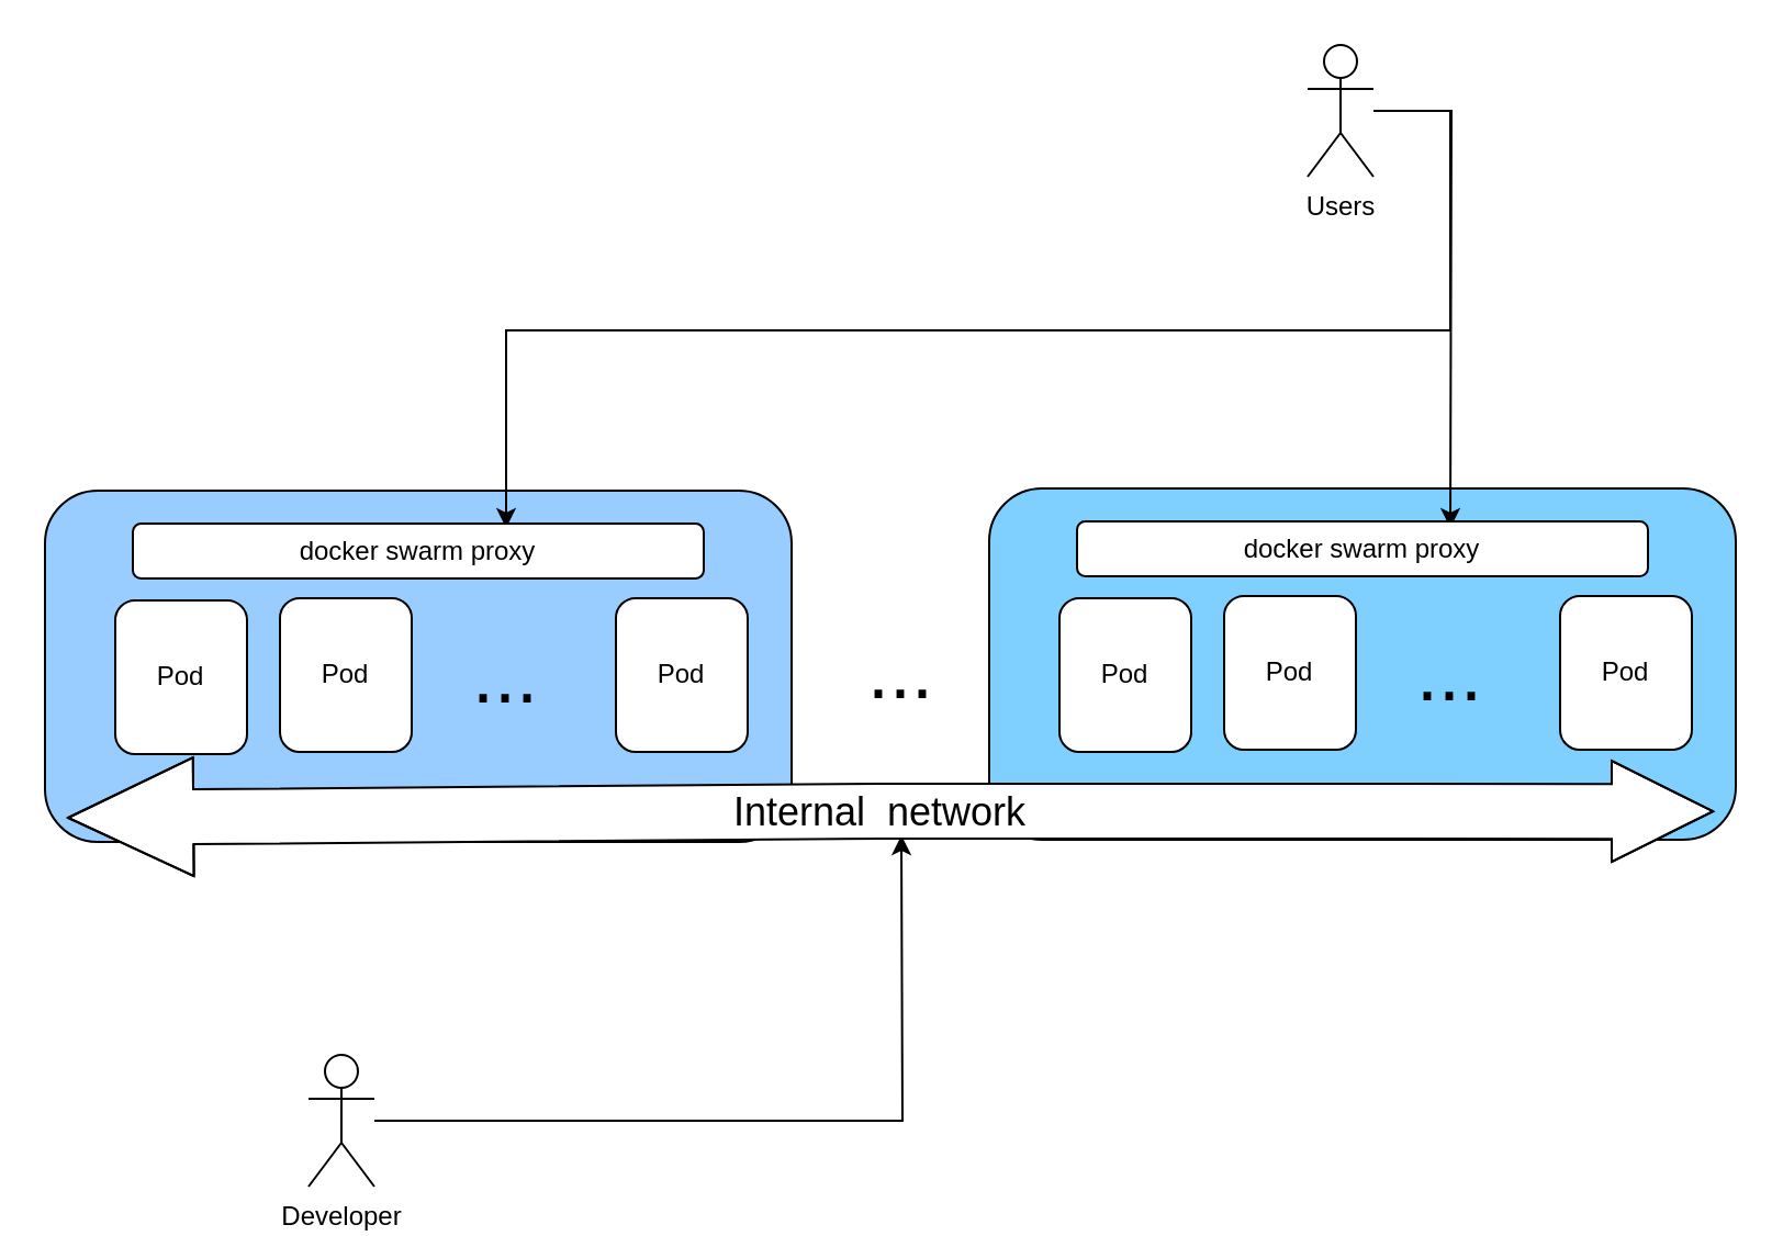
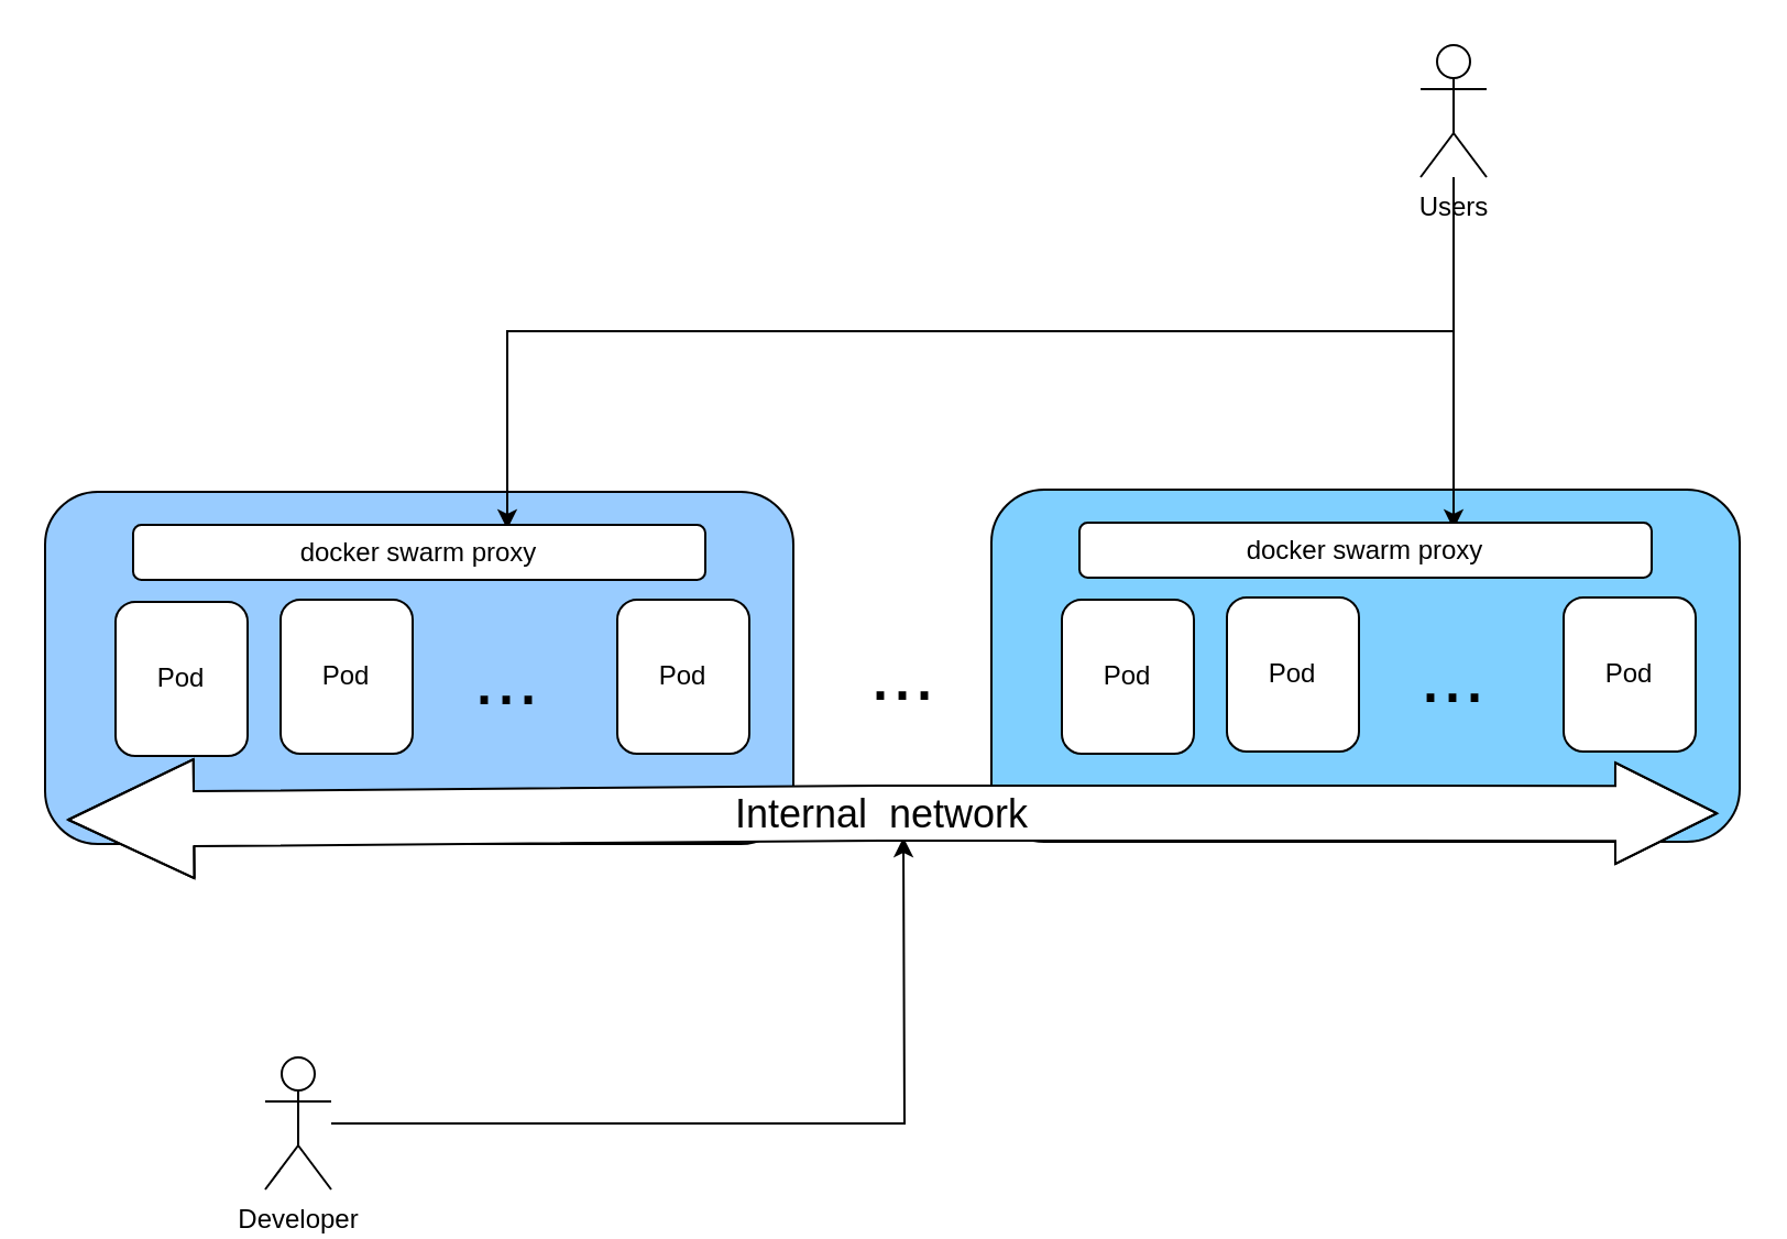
- <mxCell id="7" value="Users&lt;br&gt;" style="shape=umlActor;verticalLabelPosition=bottom;verticalAlign=top;html=1;outlineConnect=0;" vertex="1" parent="1"><mxGeometry x="595" y="20" width="30" height="60" as="geometry" /></mxCell>
+ <mxCell id="7" value="Users&lt;br&gt;" style="shape=umlActor;verticalLabelPosition=bottom;verticalAlign=top;html=1;outlineConnect=0;" vertex="1" parent="1"><mxGeometry x="645" y="20" width="30" height="60" as="geometry" /></mxCell>
- <mxCell id="9" value="Developer" style="shape=umlActor;verticalLabelPosition=bottom;verticalAlign=top;html=1;outlineConnect=0;" vertex="1" parent="1"><mxGeometry x="140" y="480" width="30" height="60" as="geometry" /></mxCell>
+ <mxCell id="9" value="Developer" style="shape=umlActor;verticalLabelPosition=bottom;verticalAlign=top;html=1;outlineConnect=0;" vertex="1" parent="1"><mxGeometry x="120" y="480" width="30" height="60" as="geometry" /></mxCell>
